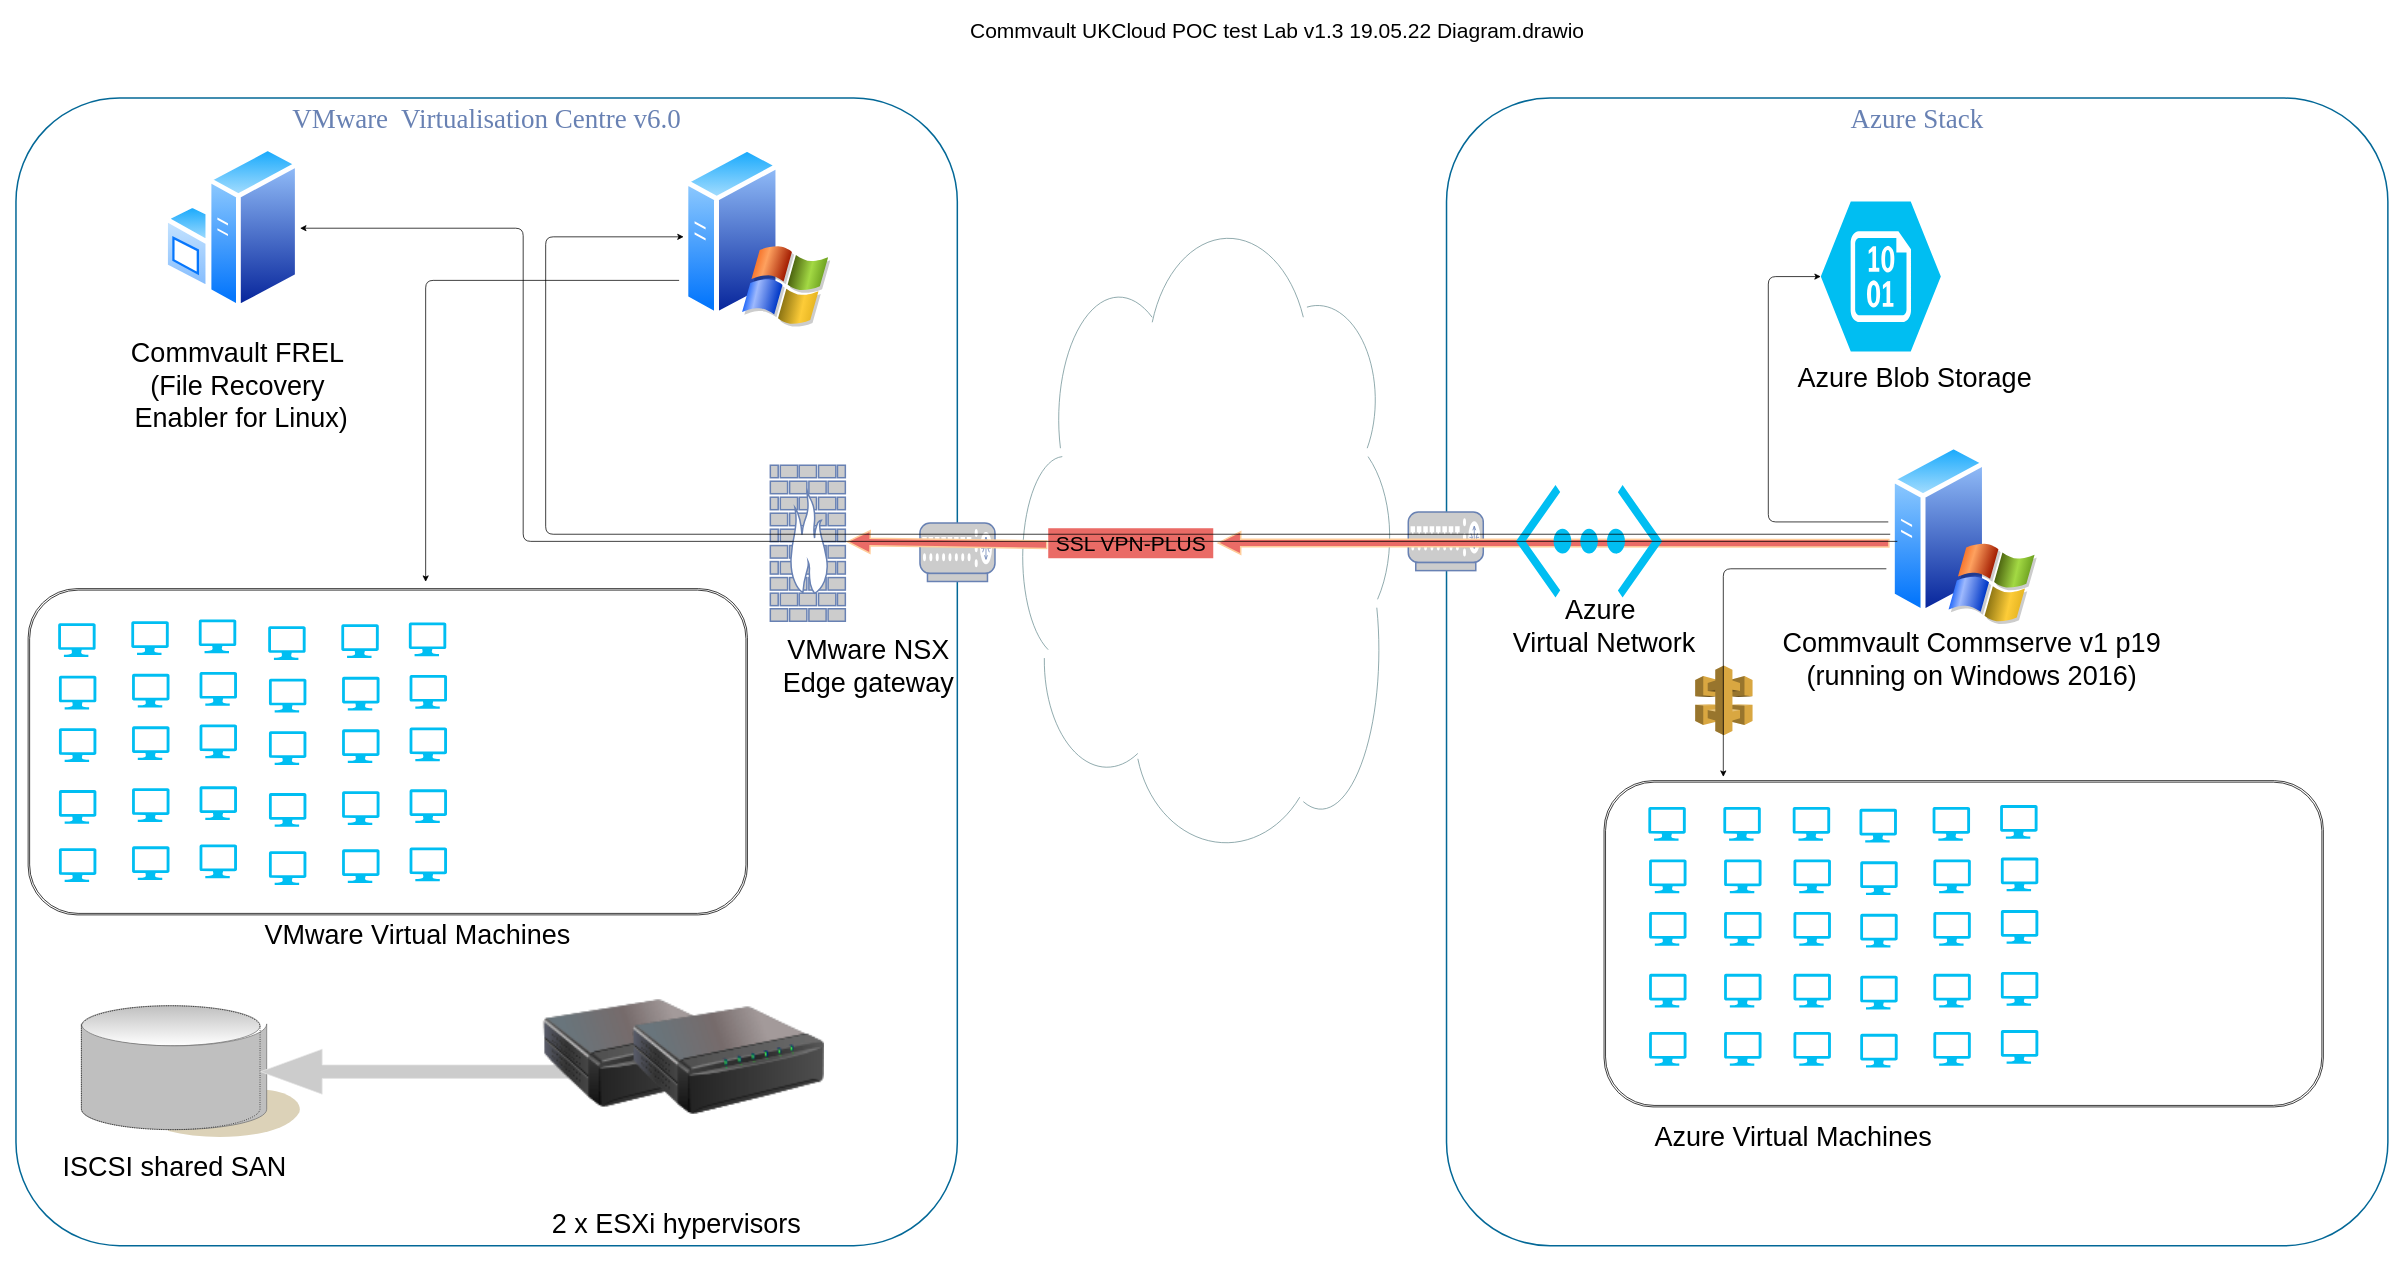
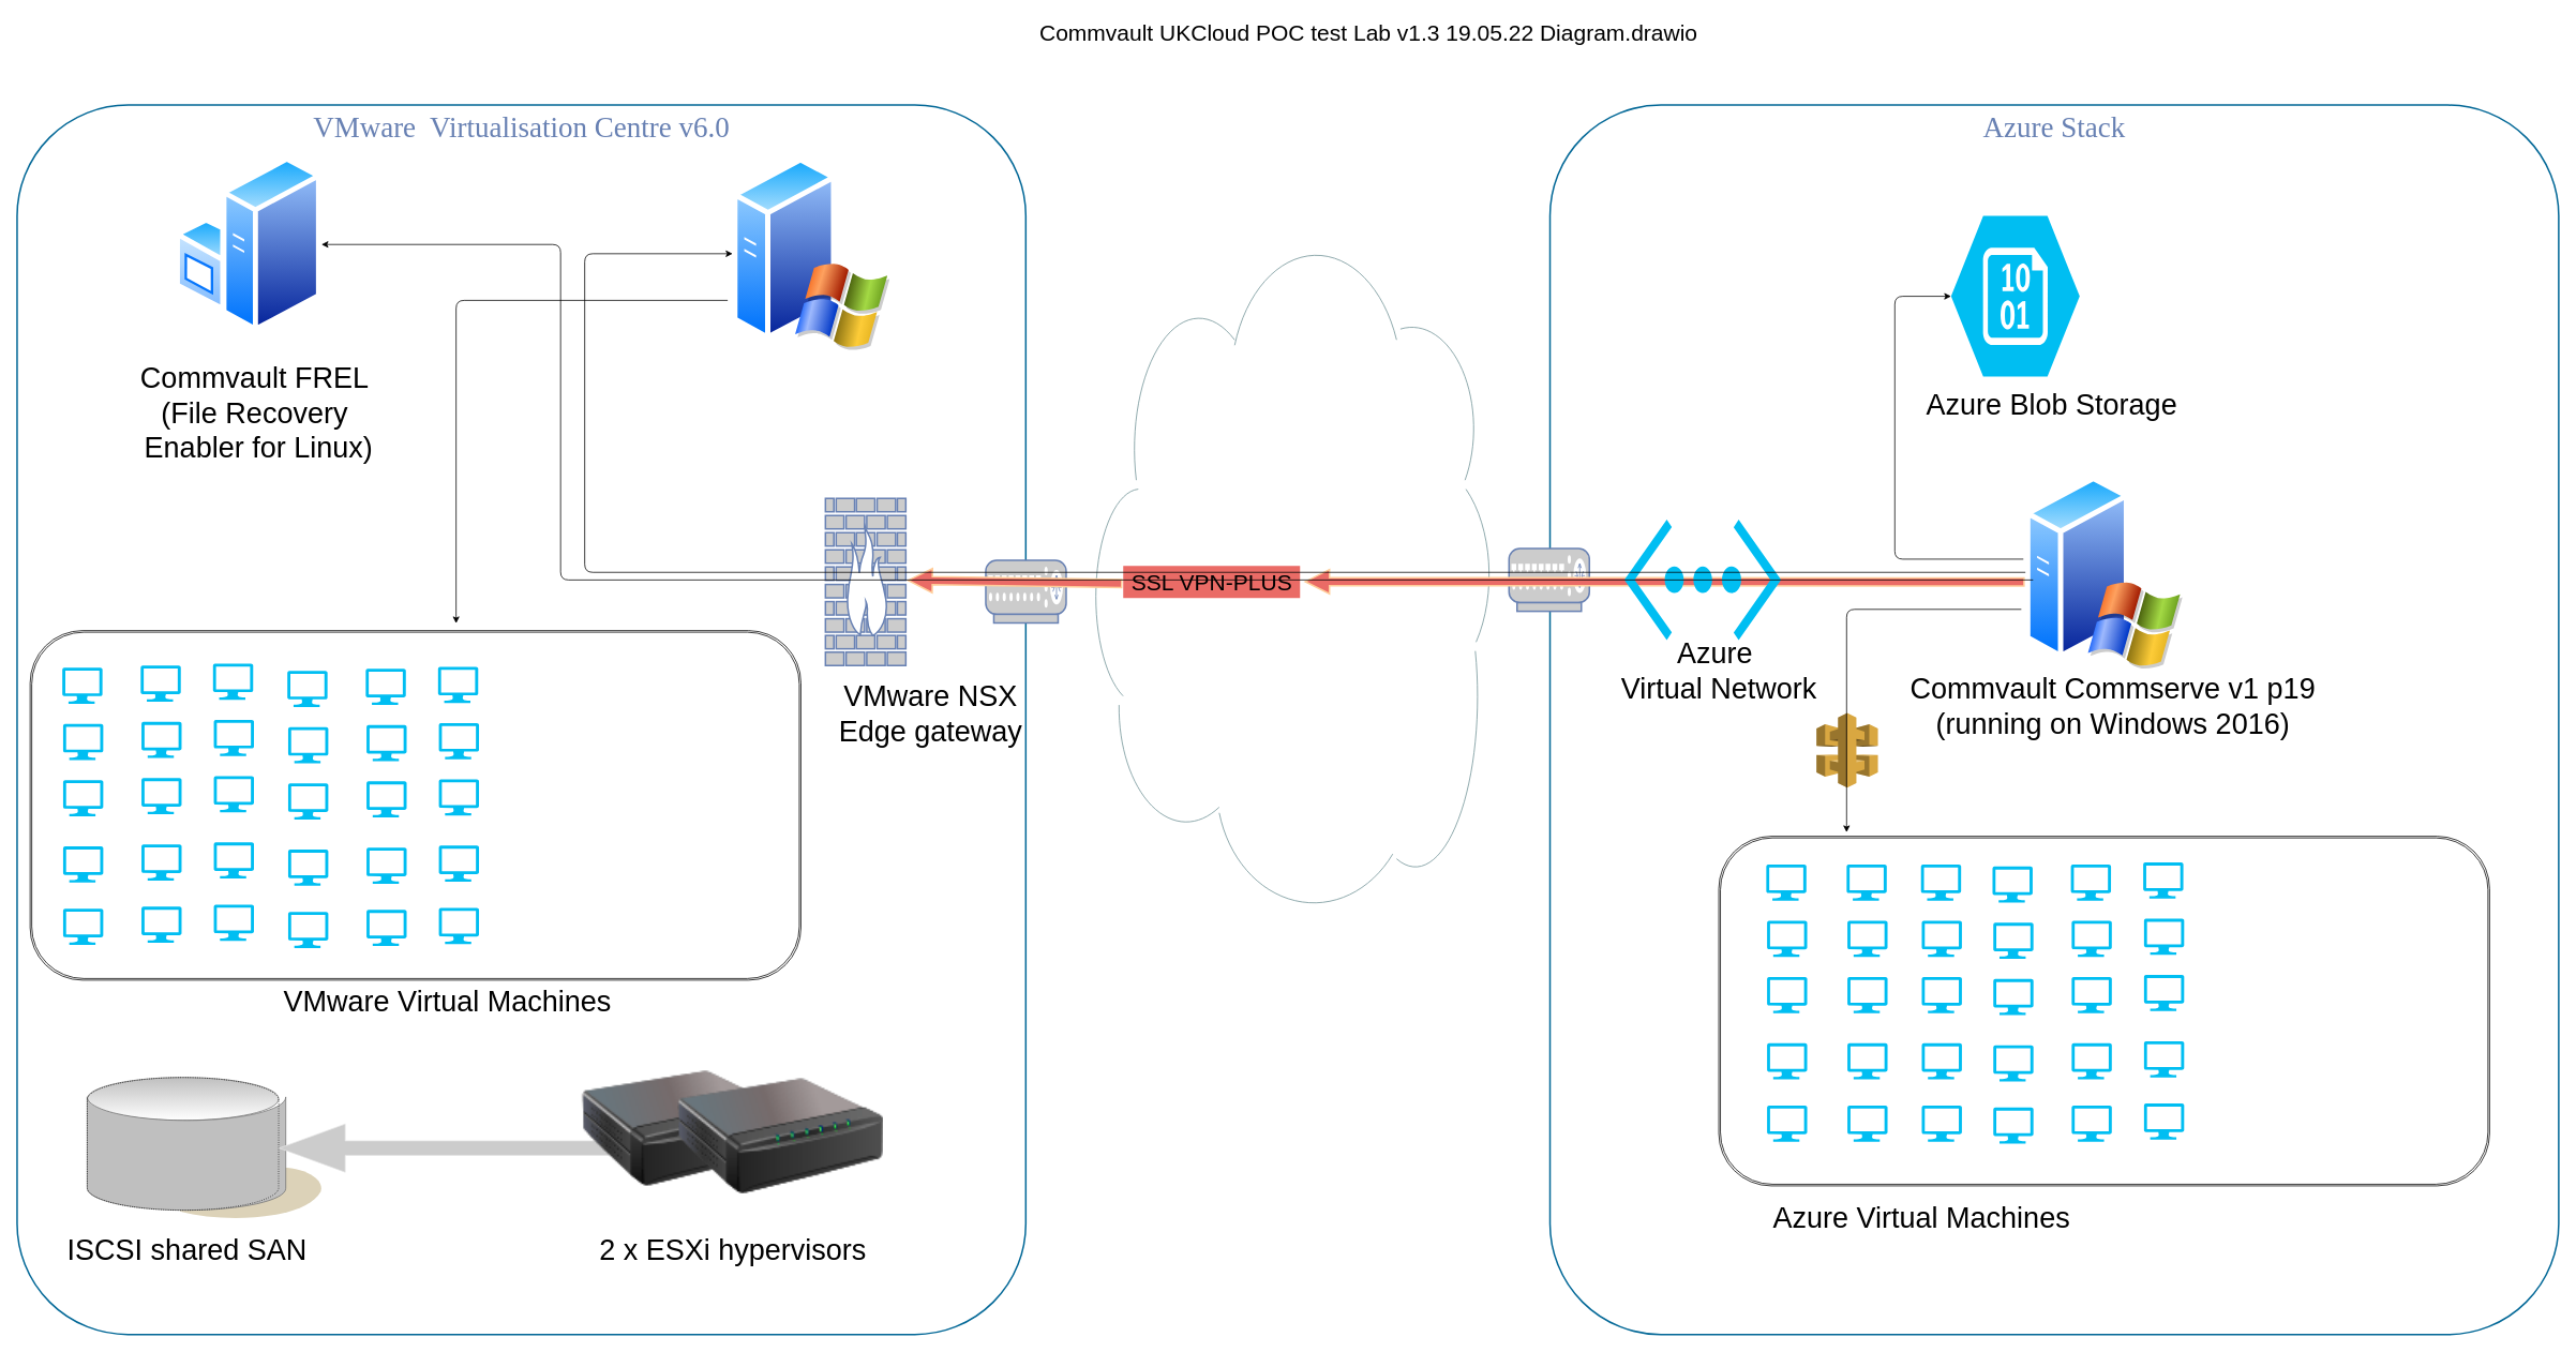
- <mxCell id="141" value="&lt;font style=&quot;font-size: 36px&quot;&gt;2 x ESXi hypervisors&lt;br&gt;&lt;/font&gt;" style="text;html=1;resizable=0;autosize=1;align=center;verticalAlign=middle;points=[];fillColor=none;strokeColor=none;rounded=0;fontSize=28;" vertex="1" parent="1"><mxGeometry x="726" y="1610" width="350" height="40" as="geometry" /></mxCell>
+ <mxCell id="141" value="&lt;font style=&quot;font-size: 36px&quot;&gt;2 x ESXi hypervisors&lt;br&gt;&lt;/font&gt;" style="text;html=1;resizable=0;autosize=1;align=center;verticalAlign=middle;points=[];fillColor=none;strokeColor=none;rounded=0;fontSize=28;" vertex="1" parent="1"><mxGeometry x="736" y="1535" width="350" height="40" as="geometry" /></mxCell>
